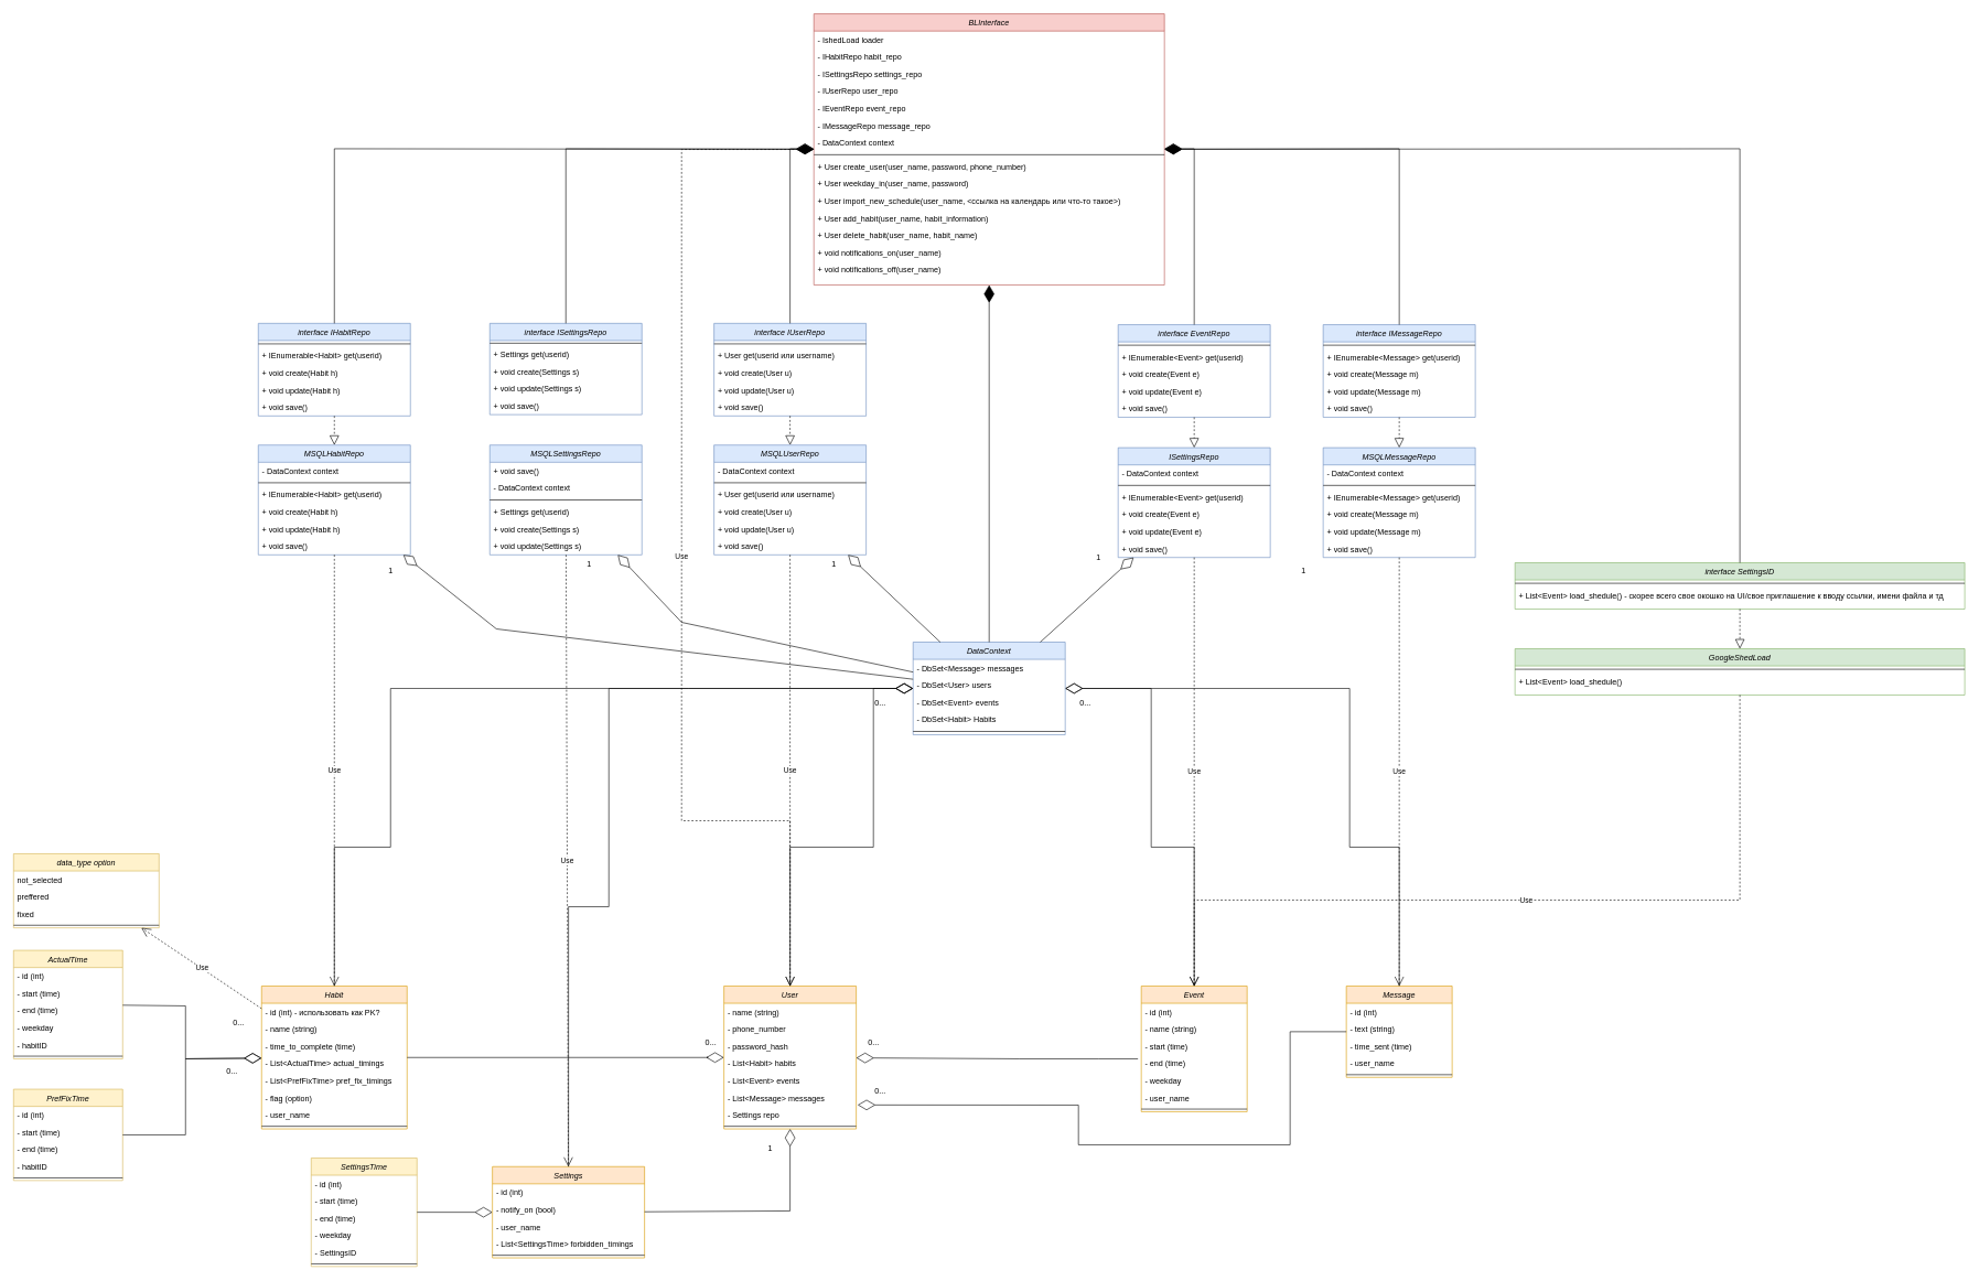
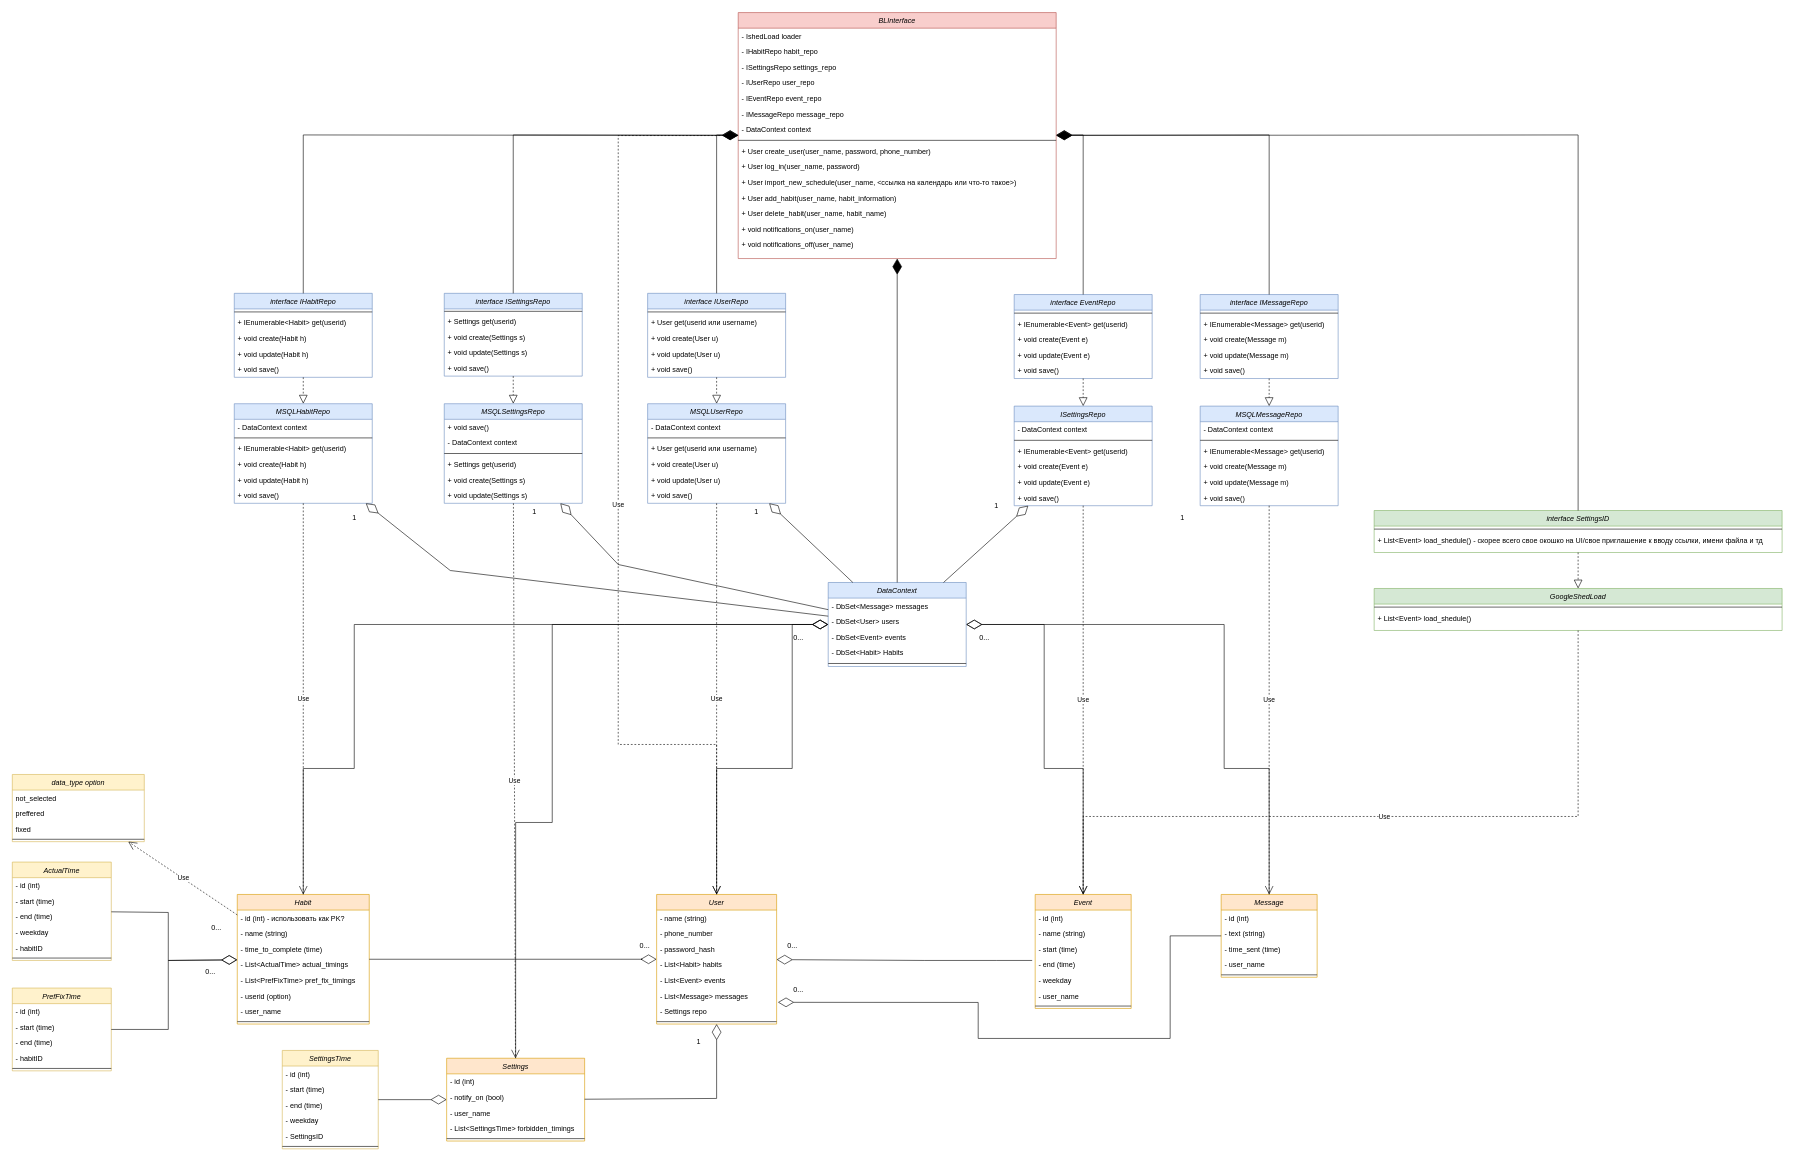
- <mxCell id="158" value="+ User weekday_in(user_name, password)" style="text;align=left;verticalAlign=top;spacingLeft=4;spacingRight=4;overflow=hidden;rotatable=0;points=[[0,0.5],[1,0.5]];portConstraint=eastwest;" parent="148" vertex="1"><mxGeometry y="244" width="530" height="26" as="geometry" /></mxCell>
+ <mxCell id="158" value="+ User log_in(user_name, password)" style="text;align=left;verticalAlign=top;spacingLeft=4;spacingRight=4;overflow=hidden;rotatable=0;points=[[0,0.5],[1,0.5]];portConstraint=eastwest;" parent="148" vertex="1"><mxGeometry y="244" width="530" height="26" as="geometry" /></mxCell>
+ <mxCell id="146" value="" style="endArrow=block;dashed=1;endFill=0;endSize=12;html=1;rounded=0;" parent="1" source="78" target="139" edge="1"><mxGeometry width="160" relative="1" as="geometry"><mxPoint x="960" y="672" as="sourcePoint" /><mxPoint x="875" y="672" as="targetPoint" /></mxGeometry></mxCell>
- <mxCell id="15" value="- flag (option)" style="text;align=left;verticalAlign=top;spacingLeft=4;spacingRight=4;overflow=hidden;rotatable=0;points=[[0,0.5],[1,0.5]];portConstraint=eastwest;rounded=0;shadow=0;html=0;" parent="9" vertex="1"><mxGeometry y="156" width="220" height="26" as="geometry" /></mxCell>
+ <mxCell id="15" value="- userid (option)" style="text;align=left;verticalAlign=top;spacingLeft=4;spacingRight=4;overflow=hidden;rotatable=0;points=[[0,0.5],[1,0.5]];portConstraint=eastwest;rounded=0;shadow=0;html=0;" parent="9" vertex="1"><mxGeometry y="156" width="220" height="26" as="geometry" /></mxCell>
